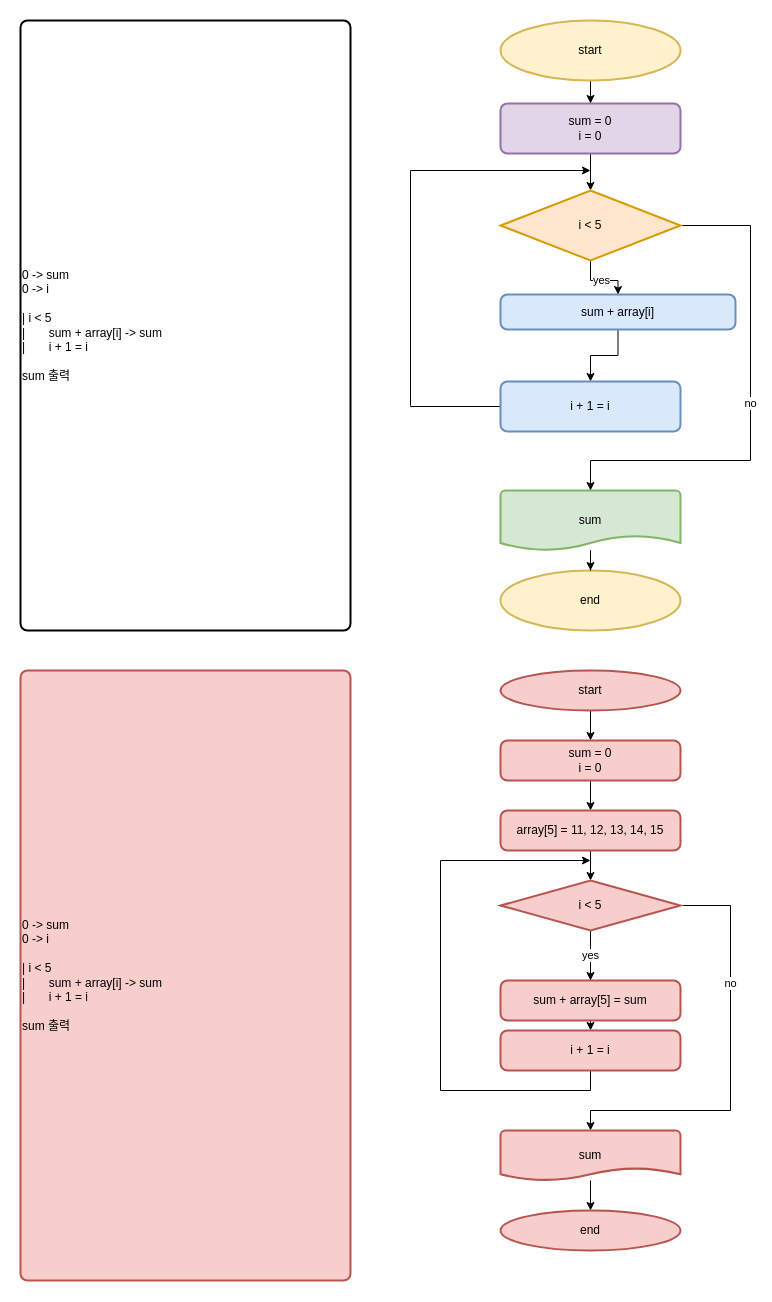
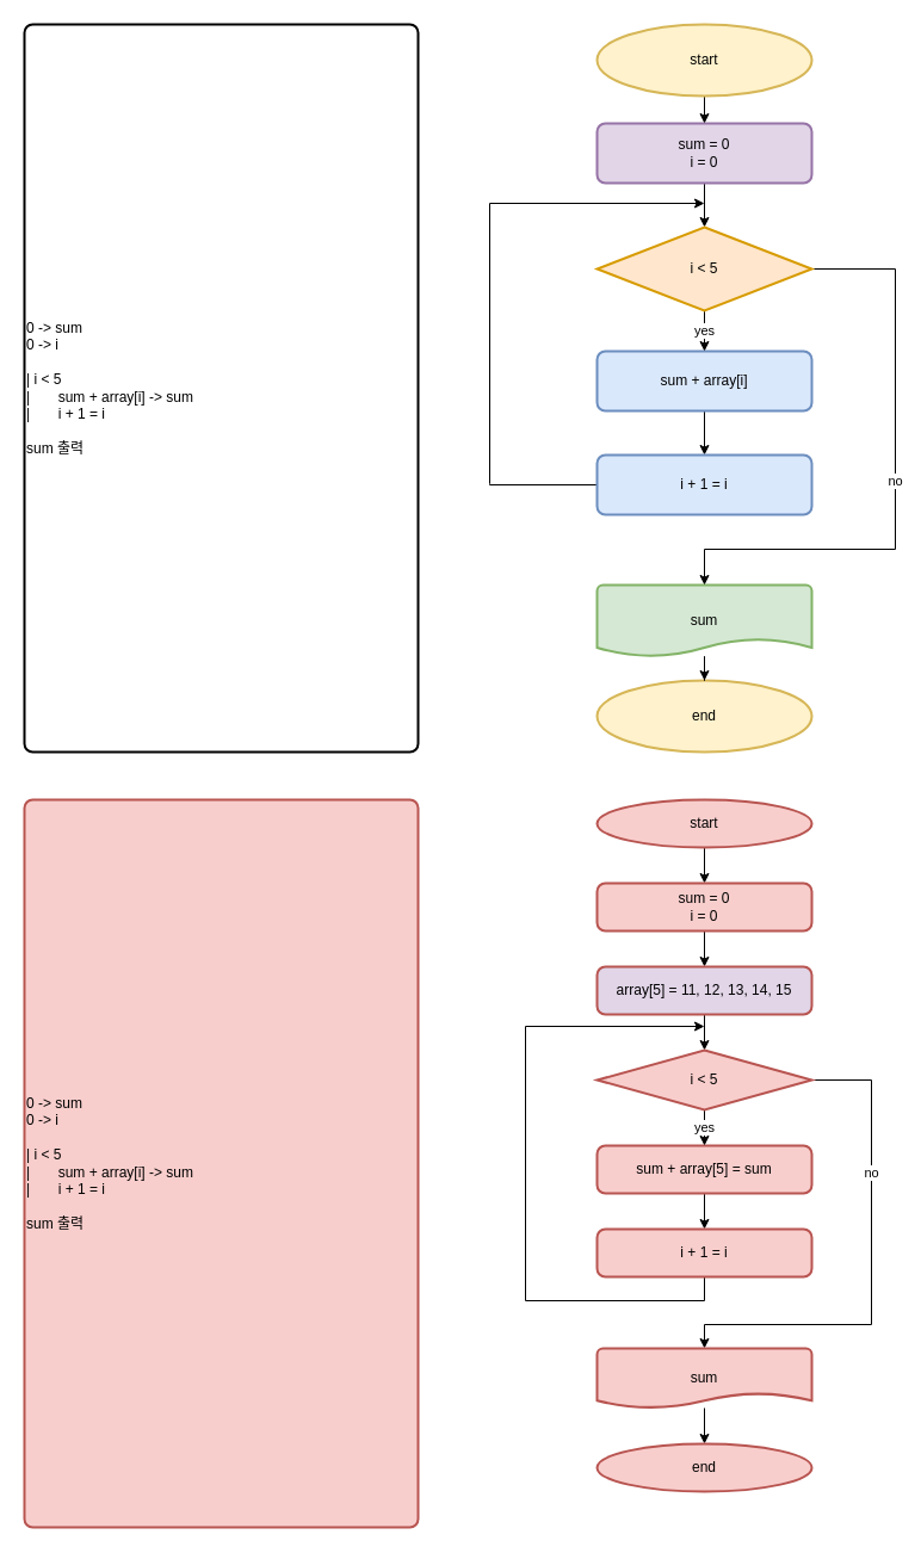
- <mxCell id="9" value="sum + array[i]" style="rounded=1;whiteSpace=wrap;html=1;absoluteArcSize=1;arcSize=14;strokeWidth=2;fillColor=#dae8fc;strokeColor=#6c8ebf;" vertex="1" parent="1"><mxGeometry x="500" y="294" width="235" height="35" as="geometry" /></mxCell>
+ <mxCell id="9" value="sum + array[i]" style="rounded=1;whiteSpace=wrap;html=1;absoluteArcSize=1;arcSize=14;strokeWidth=2;fillColor=#dae8fc;strokeColor=#6c8ebf;" vertex="1" parent="1"><mxGeometry x="500" y="294" width="180" height="50" as="geometry" /></mxCell>
- <mxCell id="23" value="array[5] = 11, 12, 13, 14, 15" style="rounded=1;whiteSpace=wrap;html=1;absoluteArcSize=1;arcSize=14;strokeWidth=2;fillColor=#f8cecc;strokeColor=#b85450;" vertex="1" parent="1"><mxGeometry x="500" y="810" width="180" height="40" as="geometry" /></mxCell>
+ <mxCell id="23" value="array[5] = 11, 12, 13, 14, 15" style="rounded=1;whiteSpace=wrap;html=1;absoluteArcSize=1;arcSize=14;strokeWidth=2;fillColor=#e1d5e7;strokeColor=#b85450;" vertex="1" parent="1"><mxGeometry x="500" y="810" width="180" height="40" as="geometry" /></mxCell>
- <mxCell id="25" value="sum + array[5] = sum" style="rounded=1;whiteSpace=wrap;html=1;absoluteArcSize=1;arcSize=14;strokeWidth=2;fillColor=#f8cecc;strokeColor=#b85450;" vertex="1" parent="1"><mxGeometry x="500" y="980" width="180" height="40" as="geometry" /></mxCell>
+ <mxCell id="25" value="sum + array[5] = sum" style="rounded=1;whiteSpace=wrap;html=1;absoluteArcSize=1;arcSize=14;strokeWidth=2;fillColor=#f8cecc;strokeColor=#b85450;" vertex="1" parent="1"><mxGeometry x="500" y="960" width="180" height="40" as="geometry" /></mxCell>
